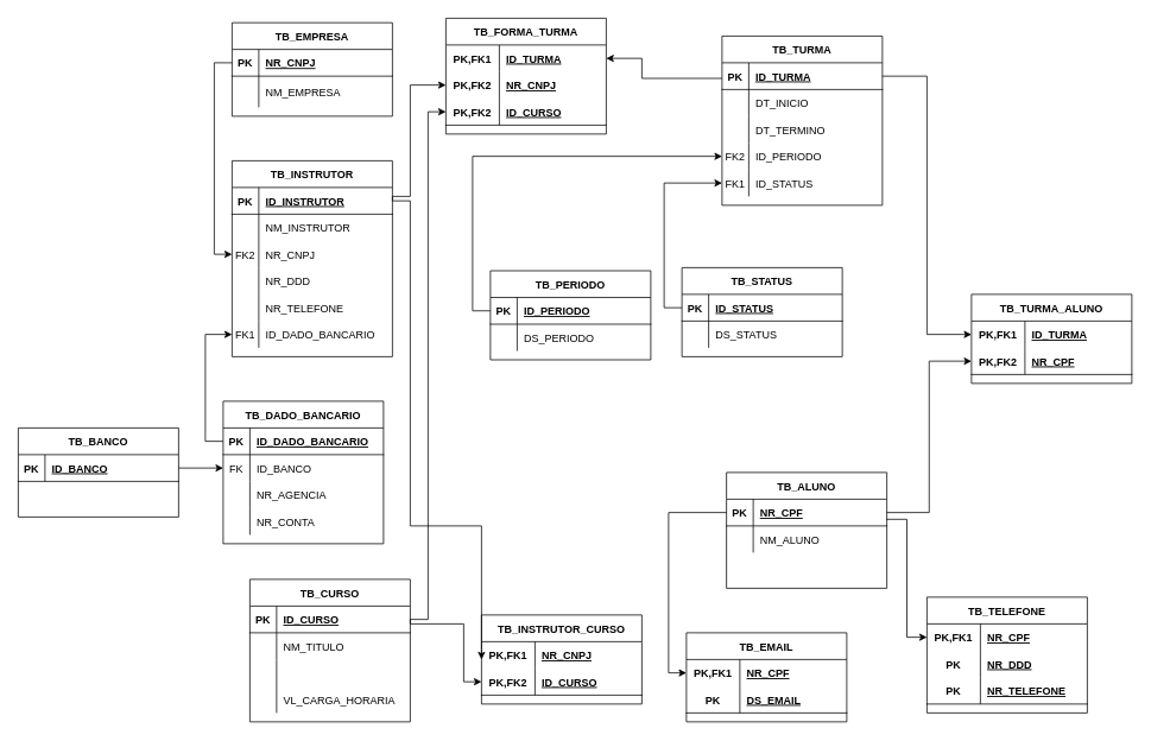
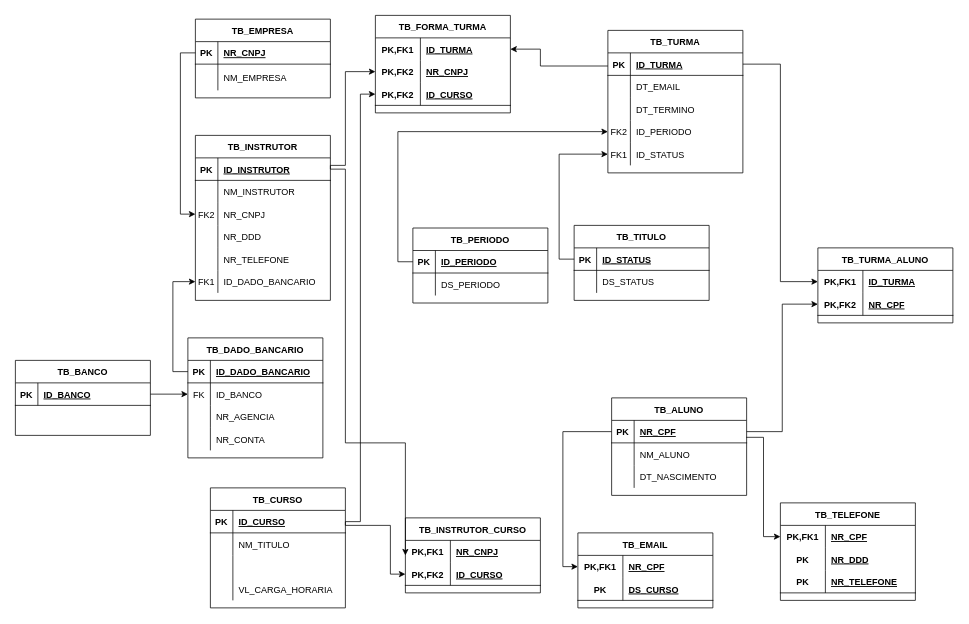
- <mxCell id="49" value="DT_INICIO" style="shape=partialRectangle;connectable=0;fillColor=none;top=0;left=0;bottom=0;right=0;align=left;spacingLeft=6;overflow=hidden;" parent="47" vertex="1"><mxGeometry x="30" width="150" height="30" as="geometry" /></mxCell>
+ <mxCell id="49" value="DT_EMAIL" style="shape=partialRectangle;connectable=0;fillColor=none;top=0;left=0;bottom=0;right=0;align=left;spacingLeft=6;overflow=hidden;" parent="47" vertex="1"><mxGeometry x="30" width="150" height="30" as="geometry" /></mxCell>
- <mxCell id="122" value="TB_STATUS" style="shape=table;startSize=30;container=1;collapsible=1;childLayout=tableLayout;fixedRows=1;rowLines=0;fontStyle=1;align=center;resizeLast=1;" parent="1" vertex="1"><mxGeometry x="765" y="300" width="180" height="100" as="geometry" /></mxCell>
+ <mxCell id="122" value="TB_TITULO" style="shape=table;startSize=30;container=1;collapsible=1;childLayout=tableLayout;fixedRows=1;rowLines=0;fontStyle=1;align=center;resizeLast=1;" parent="1" vertex="1"><mxGeometry x="765" y="300" width="180" height="100" as="geometry" /></mxCell>
+ <mxCell id="79" value="DT_NASCIMENTO" style="shape=partialRectangle;connectable=0;fillColor=none;top=0;left=0;bottom=0;right=0;align=left;spacingLeft=6;overflow=hidden;" parent="77" vertex="1"><mxGeometry x="30" width="150" height="30" as="geometry" /></mxCell>
- <mxCell id="95" value="DS_EMAIL" style="shape=partialRectangle;connectable=0;fillColor=none;top=0;left=0;bottom=0;right=0;align=left;spacingLeft=6;fontStyle=5;overflow=hidden;" parent="93" vertex="1"><mxGeometry x="60" width="120" height="30" as="geometry" /></mxCell>
+ <mxCell id="95" value="DS_CURSO" style="shape=partialRectangle;connectable=0;fillColor=none;top=0;left=0;bottom=0;right=0;align=left;spacingLeft=6;fontStyle=5;overflow=hidden;" parent="93" vertex="1"><mxGeometry x="60" width="120" height="30" as="geometry" /></mxCell>
